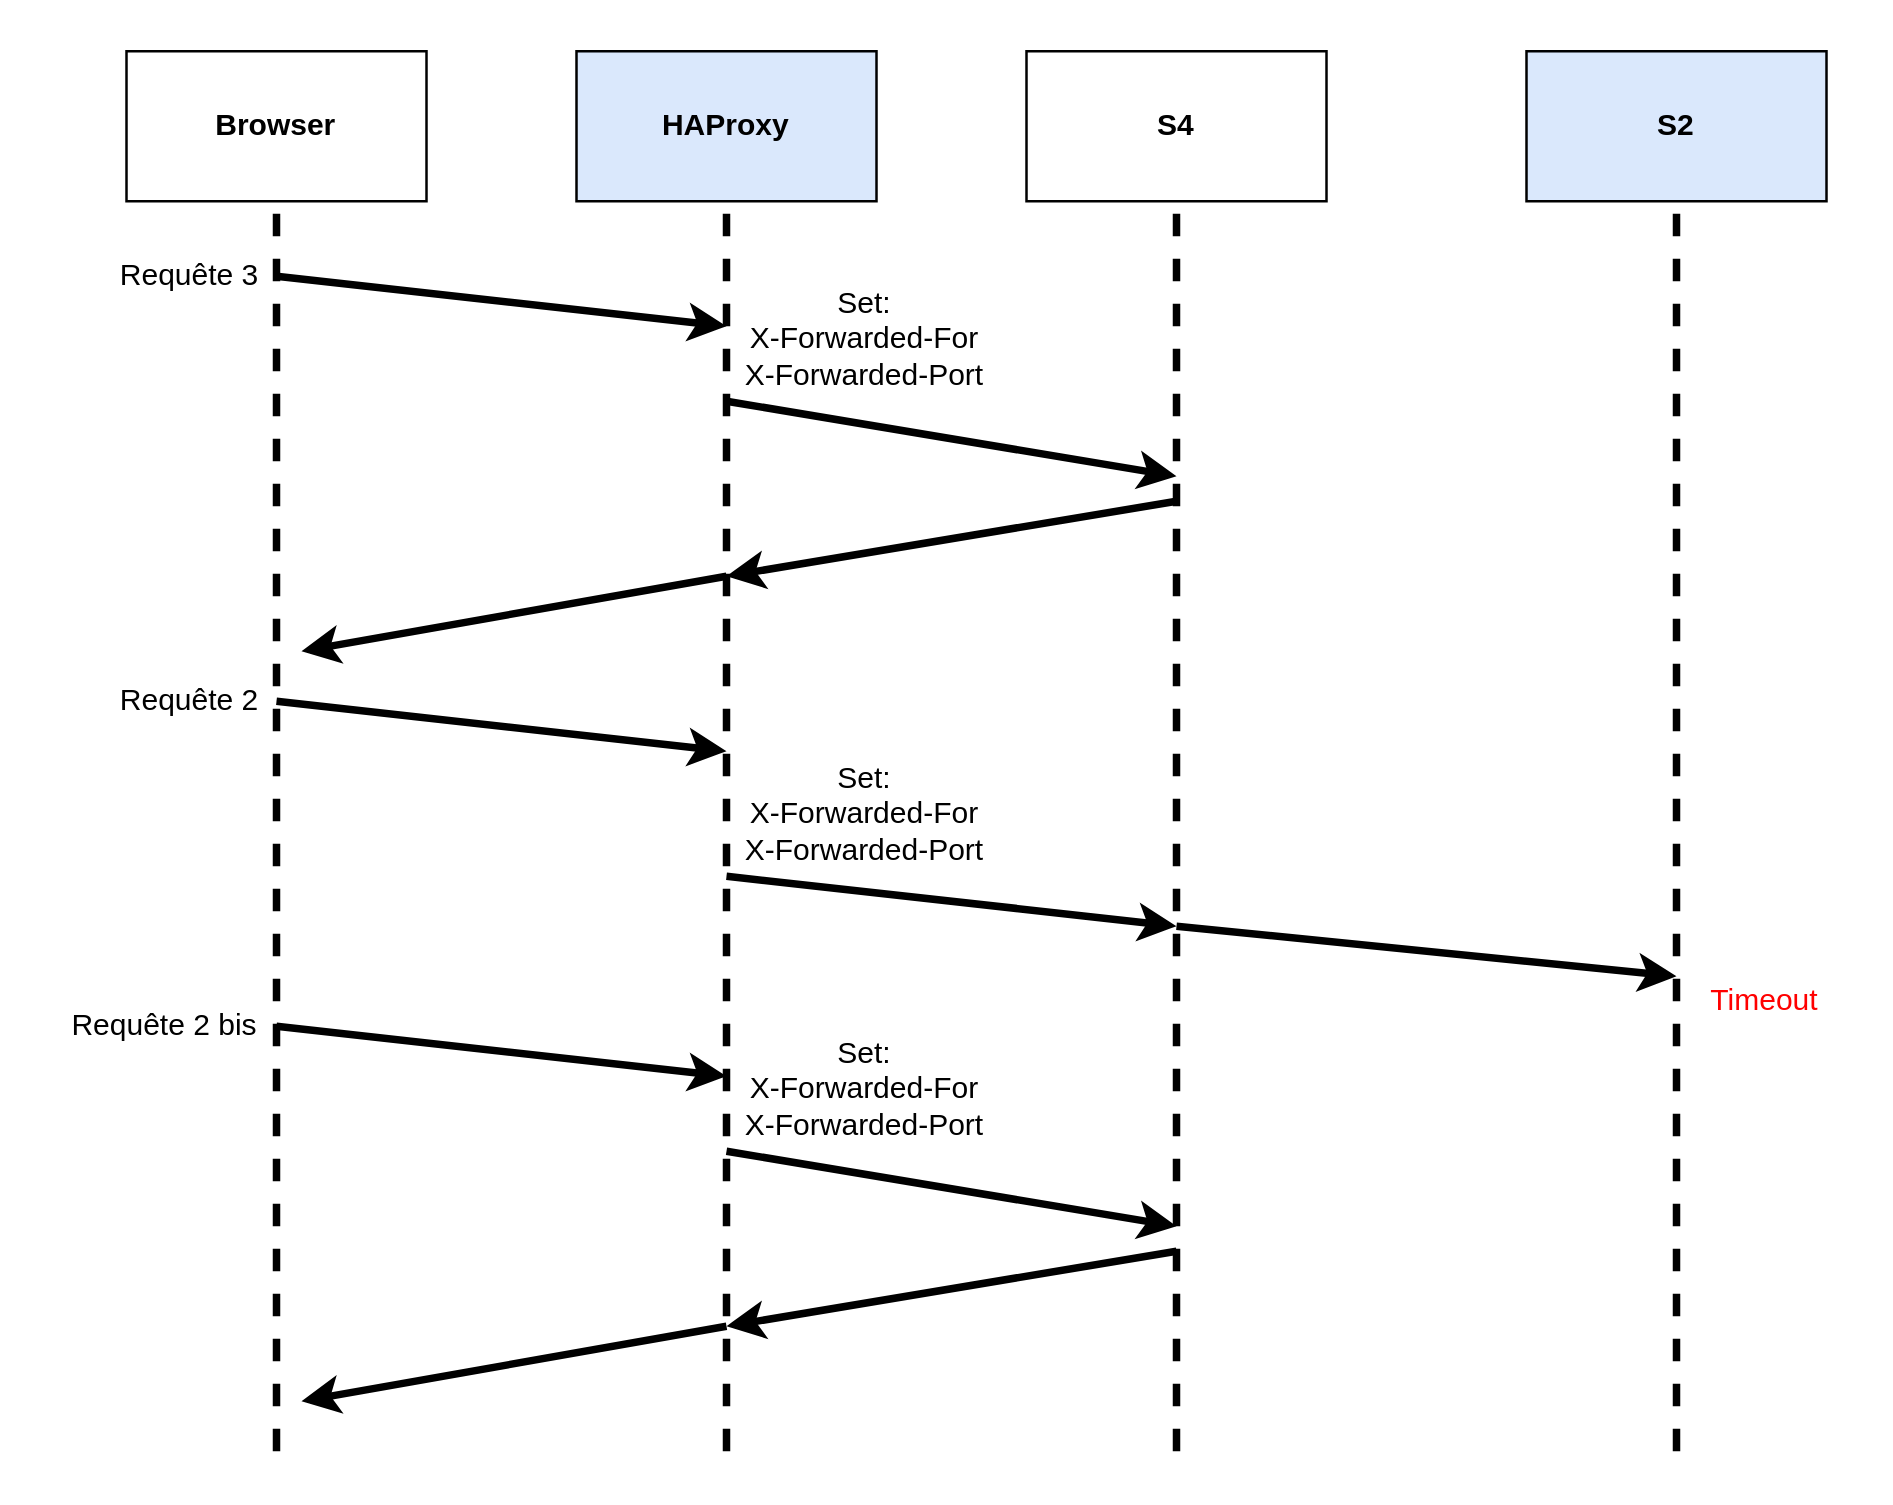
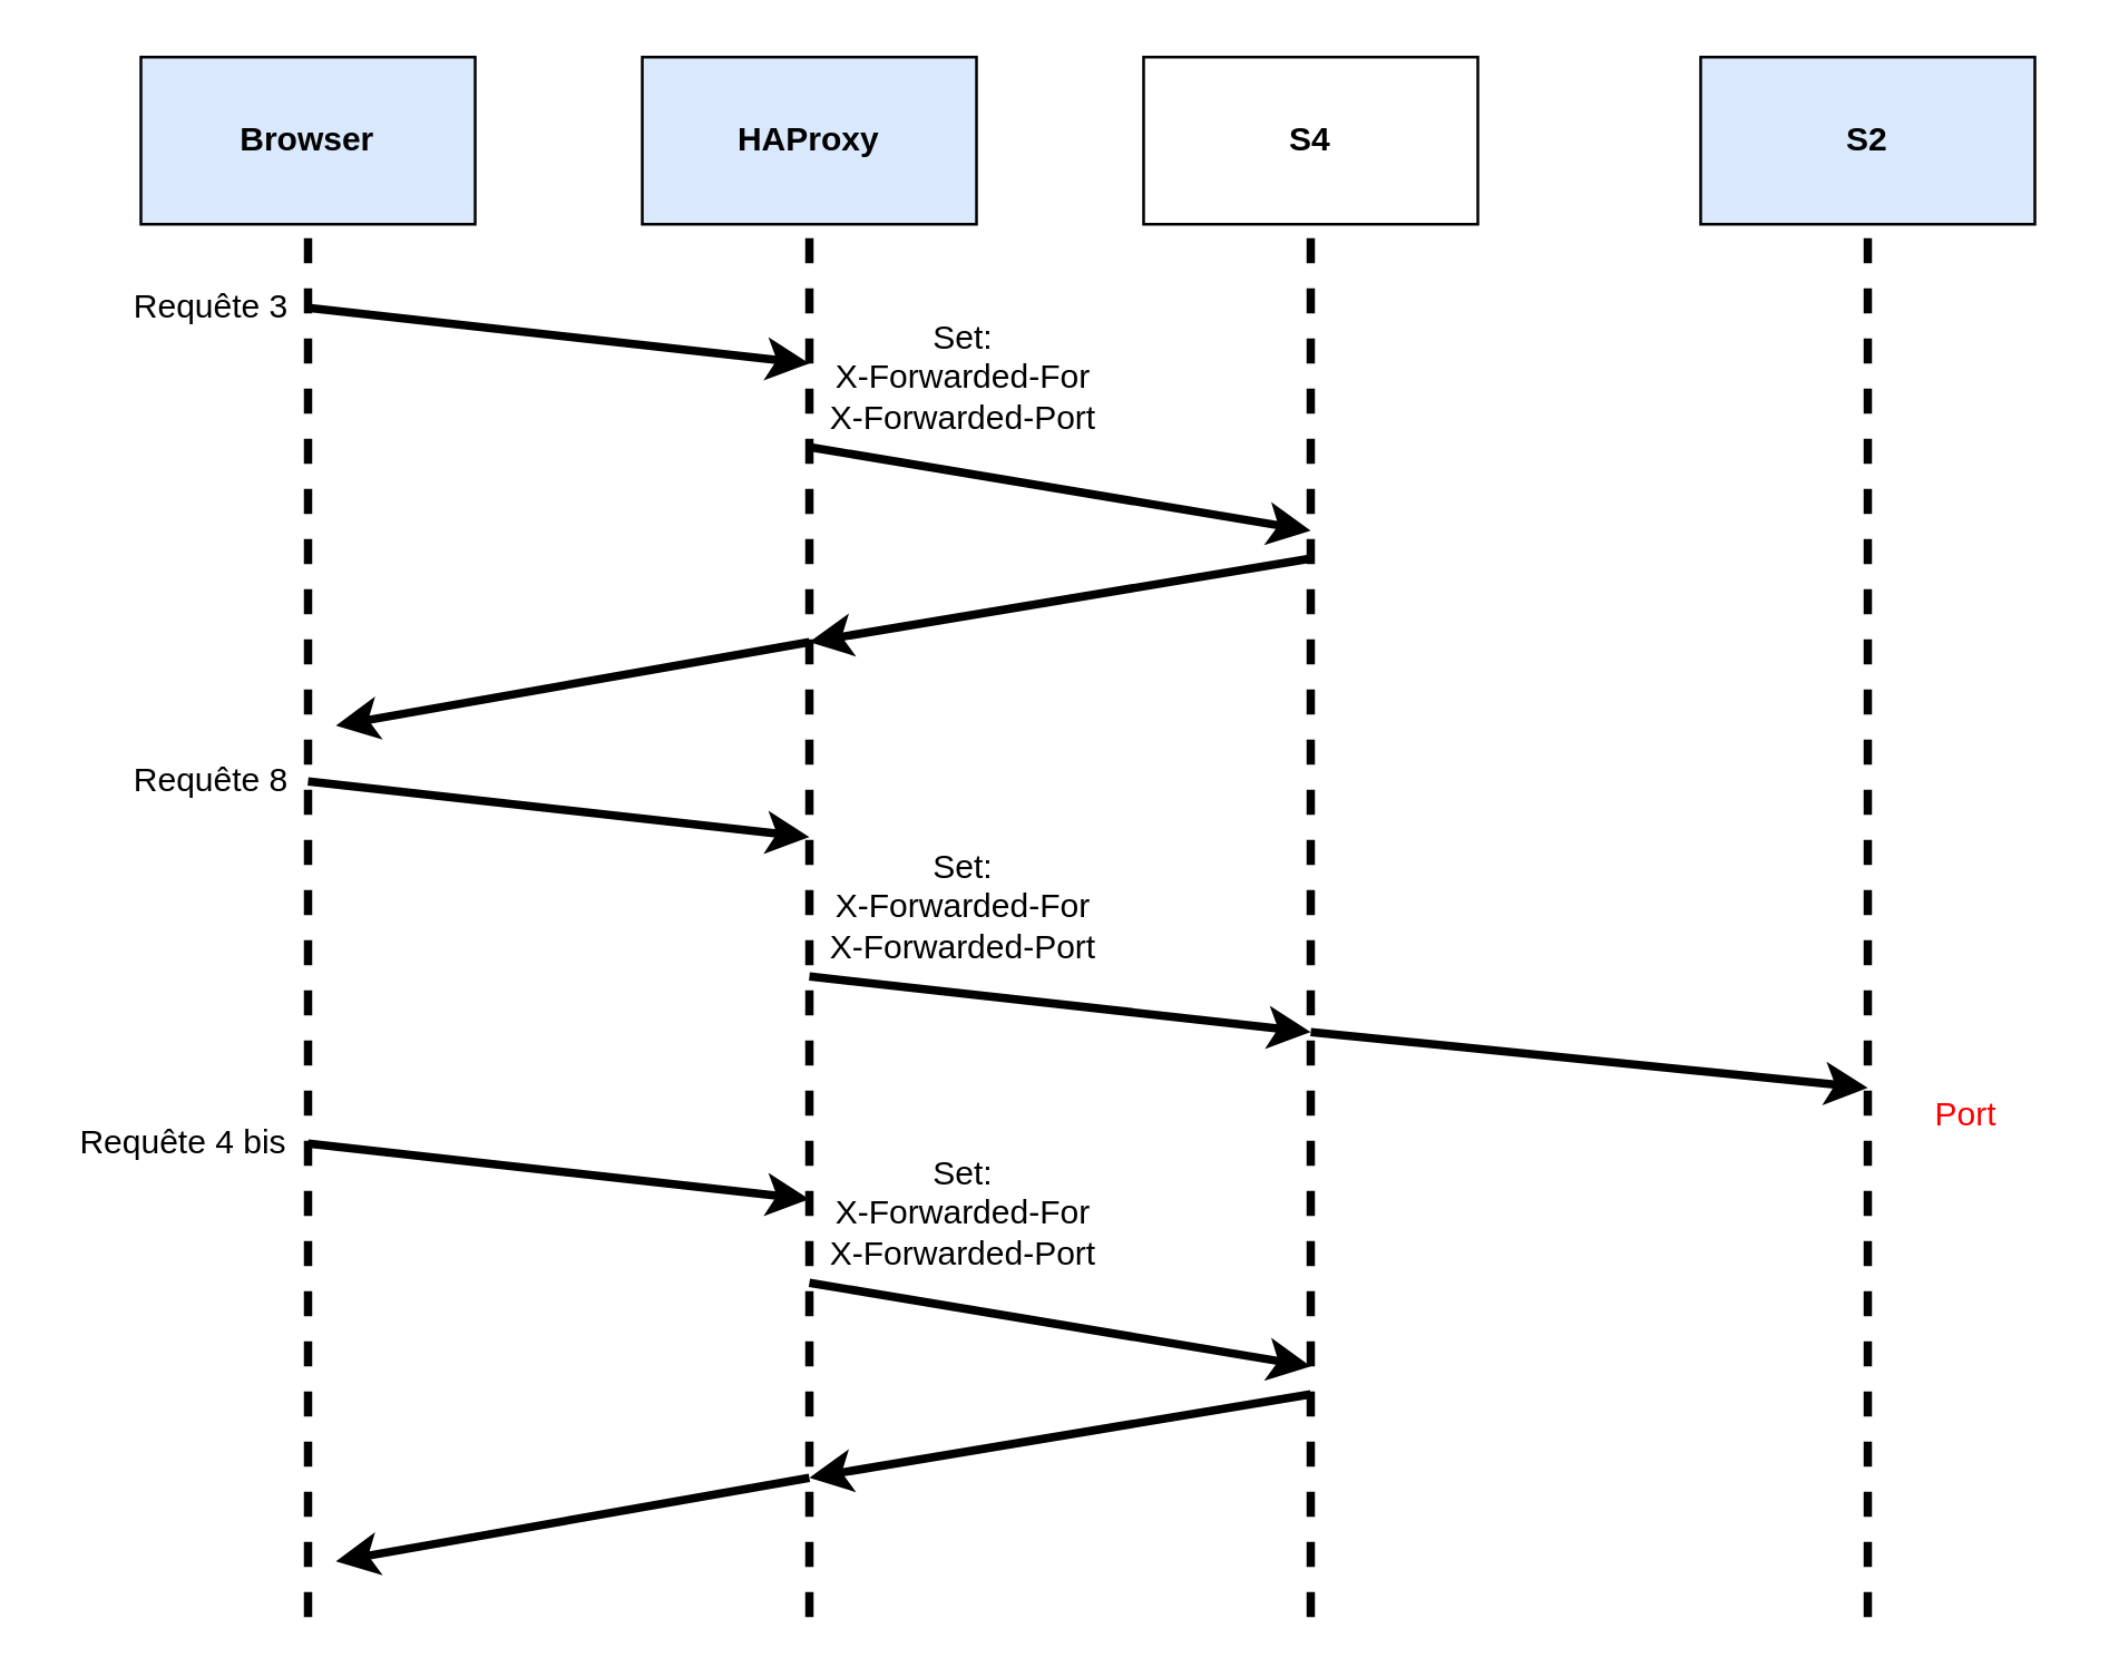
- <mxCell id="6" value="Browser" style="rounded=0;whiteSpace=wrap;html=1;fontStyle=1" parent="1" vertex="1"><mxGeometry x="50" y="20" width="120" height="60" as="geometry" /></mxCell>
+ <mxCell id="6" value="Browser" style="rounded=0;whiteSpace=wrap;html=1;fontStyle=1;fillColor=#dae8fc;" parent="1" vertex="1"><mxGeometry x="50" y="20" width="120" height="60" as="geometry" /></mxCell>
- <mxCell id="18" value="Requête 2" style="text;html=1;resizable=0;autosize=1;align=center;verticalAlign=middle;points=[];fillColor=none;strokeColor=none;rounded=0;" vertex="1" parent="1"><mxGeometry x="40" y="270" width="70" height="20" as="geometry" /></mxCell>
+ <mxCell id="18" value="Requête 8" style="text;html=1;resizable=0;autosize=1;align=center;verticalAlign=middle;points=[];fillColor=none;strokeColor=none;rounded=0;" vertex="1" parent="1"><mxGeometry x="40" y="270" width="70" height="20" as="geometry" /></mxCell>
- <mxCell id="21" value="&lt;font color=&quot;#FF0000&quot;&gt;Timeout&lt;/font&gt;" style="text;html=1;resizable=0;autosize=1;align=center;verticalAlign=middle;points=[];fillColor=none;strokeColor=none;rounded=0;" vertex="1" parent="1"><mxGeometry x="675" y="390" width="60" height="20" as="geometry" /></mxCell>
+ <mxCell id="21" value="&lt;font color=&quot;#FF0000&quot;&gt;Port&lt;/font&gt;" style="text;html=1;resizable=0;autosize=1;align=center;verticalAlign=middle;points=[];fillColor=none;strokeColor=none;rounded=0;" vertex="1" parent="1"><mxGeometry x="675" y="390" width="60" height="20" as="geometry" /></mxCell>
- <mxCell id="27" value="Requête 2 bis" style="text;html=1;resizable=0;autosize=1;align=center;verticalAlign=middle;points=[];fillColor=none;strokeColor=none;rounded=0;" vertex="1" parent="1"><mxGeometry x="20" y="400" width="90" height="20" as="geometry" /></mxCell>
+ <mxCell id="27" value="Requête 4 bis" style="text;html=1;resizable=0;autosize=1;align=center;verticalAlign=middle;points=[];fillColor=none;strokeColor=none;rounded=0;" vertex="1" parent="1"><mxGeometry x="20" y="400" width="90" height="20" as="geometry" /></mxCell>
